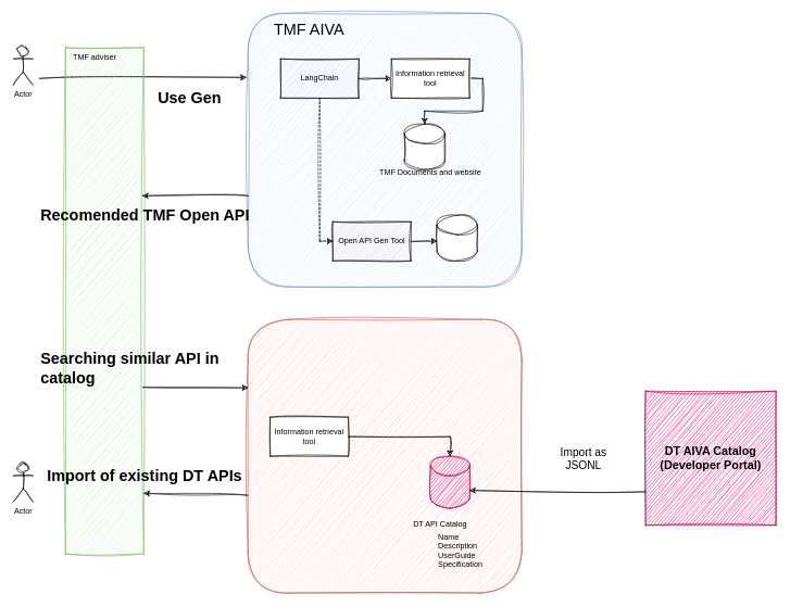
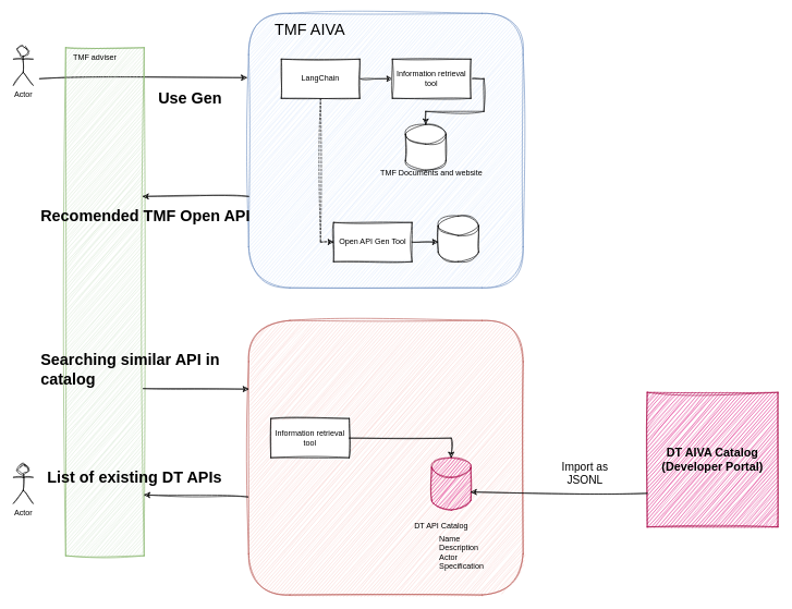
- <mxCell id="8" value="LangChain" style="rounded=0;whiteSpace=wrap;html=1;sketch=1;curveFitting=1;jiggle=2;fillColor=#dae8fc;" parent="1" vertex="1"><mxGeometry x="430" y="90" width="120" height="60" as="geometry" /></mxCell>
+ <mxCell id="8" value="LangChain" style="rounded=0;whiteSpace=wrap;html=1;sketch=1;curveFitting=1;jiggle=2;" parent="1" vertex="1"><mxGeometry x="430" y="90" width="120" height="60" as="geometry" /></mxCell>
- <mxCell id="11" value="Open API Gen Tool" style="rounded=0;whiteSpace=wrap;html=1;sketch=1;curveFitting=1;jiggle=2;fillColor=#e1d5e7;" parent="1" vertex="1"><mxGeometry x="510" y="340" width="120" height="60" as="geometry" /></mxCell>
+ <mxCell id="11" value="Open API Gen Tool" style="rounded=0;whiteSpace=wrap;html=1;sketch=1;curveFitting=1;jiggle=2;" parent="1" vertex="1"><mxGeometry x="510" y="340" width="120" height="60" as="geometry" /></mxCell>
- <mxCell id="33" value="Import as JSONL" style="text;html=1;align=center;verticalAlign=middle;whiteSpace=wrap;rounded=0;fontSize=17;sketch=1;curveFitting=1;jiggle=2;" parent="1" vertex="1"><mxGeometry x="850" y="690" width="90" height="30" as="geometry" /></mxCell>
+ <mxCell id="33" value="Import as JSONL" style="text;html=1;align=center;verticalAlign=middle;whiteSpace=wrap;rounded=0;fontSize=17;sketch=1;curveFitting=1;jiggle=2;" parent="1" vertex="1"><mxGeometry x="850" y="710" width="90" height="30" as="geometry" /></mxCell>
- <mxCell id="30" value="&lt;h1 style=&quot;margin-top: 0px;&quot;&gt;Import of existing DT APIs&lt;/h1&gt;" style="text;html=1;whiteSpace=wrap;overflow=hidden;rounded=0;sketch=1;curveFitting=1;jiggle=2;" parent="1" vertex="1"><mxGeometry x="70" y="710" width="330" height="70" as="geometry" /></mxCell>
+ <mxCell id="30" value="&lt;h1 style=&quot;margin-top: 0px;&quot;&gt;List of existing DT APIs&lt;/h1&gt;" style="text;html=1;whiteSpace=wrap;overflow=hidden;rounded=0;sketch=1;curveFitting=1;jiggle=2;" parent="1" vertex="1"><mxGeometry x="70" y="710" width="330" height="70" as="geometry" /></mxCell>
- <mxCell id="18" value="Name&lt;div&gt;Description&lt;/div&gt;&lt;div&gt;UserGuide&lt;/div&gt;&lt;div&gt;Specification&lt;/div&gt;" style="text;html=1;align=left;verticalAlign=middle;whiteSpace=wrap;rounded=0;sketch=1;curveFitting=1;jiggle=2;" parent="1" vertex="1"><mxGeometry x="670" y="810" width="88" height="70" as="geometry" /></mxCell>
+ <mxCell id="18" value="Name&lt;div&gt;Description&lt;/div&gt;&lt;div&gt;Actor&lt;/div&gt;&lt;div&gt;Specification&lt;/div&gt;" style="text;html=1;align=left;verticalAlign=middle;whiteSpace=wrap;rounded=0;sketch=1;curveFitting=1;jiggle=2;" parent="1" vertex="1"><mxGeometry x="670" y="810" width="88" height="70" as="geometry" /></mxCell>
